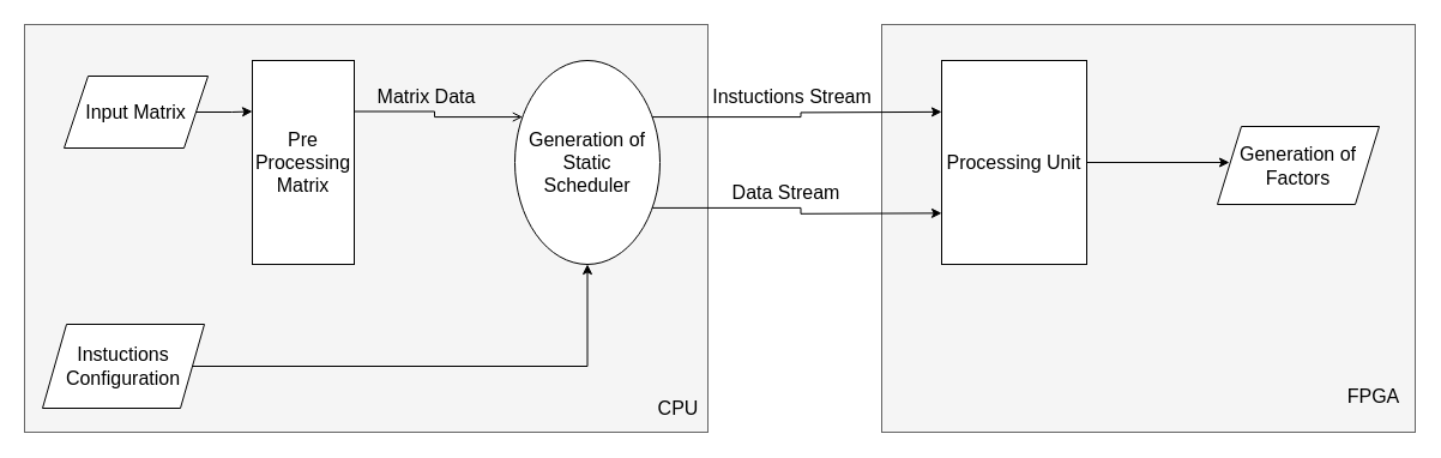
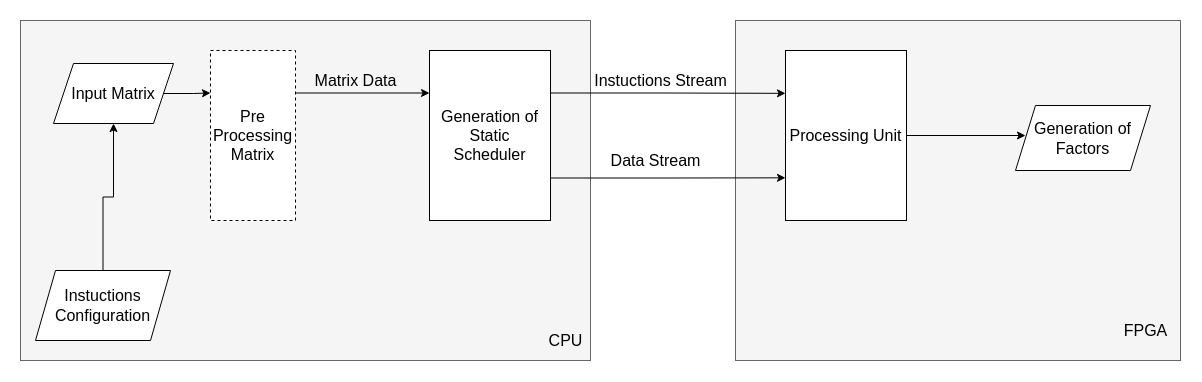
- <mxCell id="4" style="edgeStyle=orthogonalEdgeStyle;rounded=0;orthogonalLoop=1;jettySize=auto;html=1;exitX=1;exitY=0.25;exitDx=0;exitDy=0;entryX=0;entryY=0.25;entryDx=0;entryDy=0;fontSize=16;endArrow=open;" edge="1" parent="1" source="5" target="8"><mxGeometry relative="1" as="geometry" /></mxCell>
+ <mxCell id="4" style="edgeStyle=orthogonalEdgeStyle;rounded=0;orthogonalLoop=1;jettySize=auto;html=1;exitX=1;exitY=0.25;exitDx=0;exitDy=0;entryX=0;entryY=0.25;entryDx=0;entryDy=0;fontSize=16;" edge="1" parent="1" source="5" target="8"><mxGeometry relative="1" as="geometry" /></mxCell>
- <mxCell id="5" value="Pre Processing&lt;br style=&quot;font-size: 16px;&quot;&gt;Matrix" style="rounded=0;whiteSpace=wrap;html=1;fontSize=16;" vertex="1" parent="1"><mxGeometry x="210" y="50" width="85" height="170" as="geometry" /></mxCell>
+ <mxCell id="5" value="Pre Processing&lt;br style=&quot;font-size: 16px;&quot;&gt;Matrix" style="rounded=0;whiteSpace=wrap;html=1;fontSize=16;dashed=1;" vertex="1" parent="1"><mxGeometry x="210" y="50" width="85" height="170" as="geometry" /></mxCell>
- <mxCell id="8" value="Generation of&lt;br style=&quot;font-size: 16px;&quot;&gt;Static&lt;br style=&quot;font-size: 16px;&quot;&gt;Scheduler" style="ellipse;whiteSpace=wrap;html=1;fontSize=16;" vertex="1" parent="1"><mxGeometry x="429" y="50" width="121" height="170" as="geometry" /></mxCell>
+ <mxCell id="8" value="Generation of&lt;br style=&quot;font-size: 16px;&quot;&gt;Static&lt;br style=&quot;font-size: 16px;&quot;&gt;Scheduler" style="rounded=0;whiteSpace=wrap;html=1;fontSize=16;" vertex="1" parent="1"><mxGeometry x="429" y="50" width="121" height="170" as="geometry" /></mxCell>
- <mxCell id="11" style="edgeStyle=orthogonalEdgeStyle;rounded=0;orthogonalLoop=1;jettySize=auto;html=1;entryX=0.5;entryY=1;entryDx=0;entryDy=0;fontSize=16;" edge="1" parent="1" source="12" target="8"><mxGeometry relative="1" as="geometry" /></mxCell>
+ <mxCell id="11" style="edgeStyle=orthogonalEdgeStyle;rounded=0;orthogonalLoop=1;jettySize=auto;html=1;fontSize=16;" edge="1" parent="1" source="12" target="10"><mxGeometry relative="1" as="geometry" /></mxCell>
